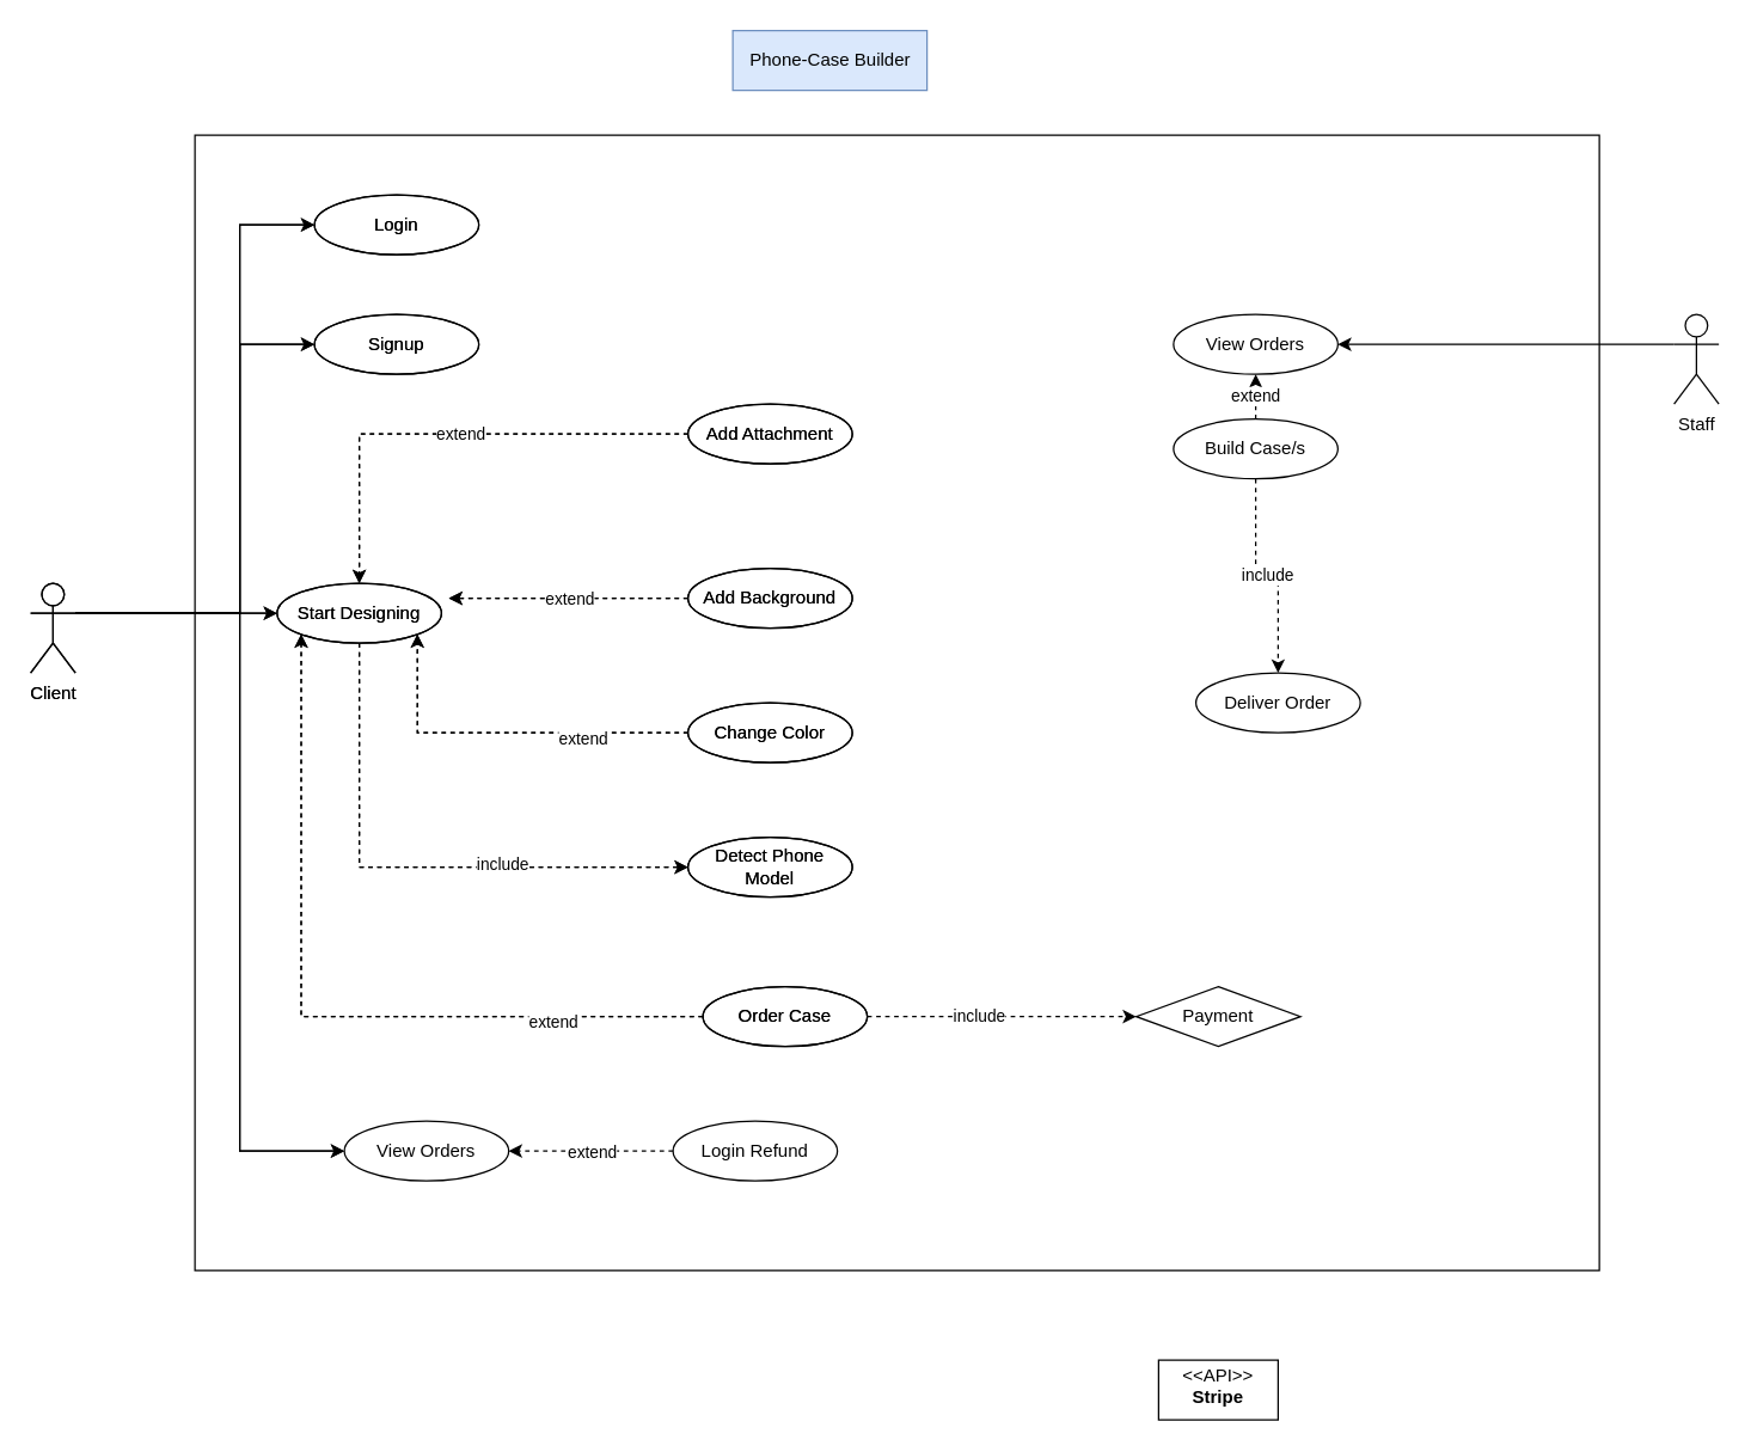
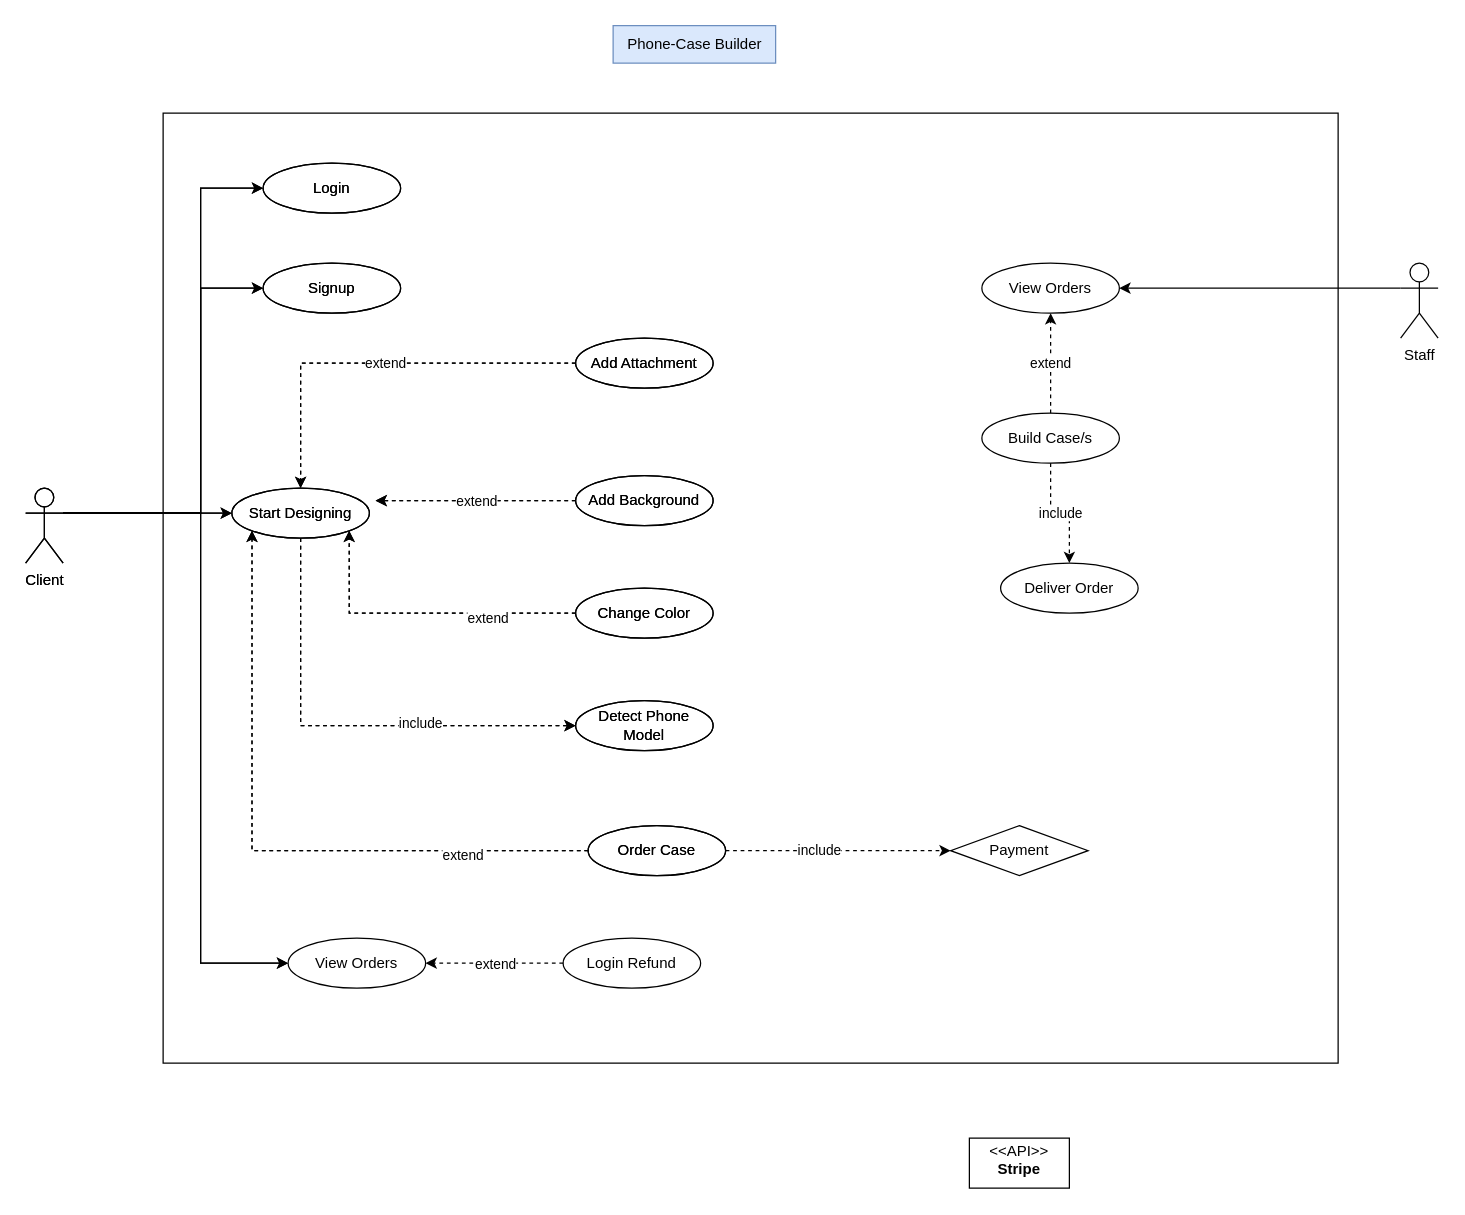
- <mxCell id="3" value="Phone-Case Builder" style="text;html=1;align=center;verticalAlign=middle;resizable=0;points=[];autosize=1;strokeColor=#6c8ebf;fillColor=#dae8fc;" parent="1" vertex="1"><mxGeometry x="490" y="20" width="130" height="40" as="geometry" /></mxCell>
+ <mxCell id="3" value="Phone-Case Builder" style="text;html=1;align=center;verticalAlign=middle;resizable=0;points=[];autosize=1;strokeColor=#6c8ebf;fillColor=#dae8fc;" parent="1" vertex="1"><mxGeometry x="490" y="20" width="130" height="30" as="geometry" /></mxCell>
- <mxCell id="62" value="Build Case/s" style="ellipse;whiteSpace=wrap;html=1;fillColor=none;" parent="1" vertex="1"><mxGeometry x="785" y="280" width="110" height="40" as="geometry" /></mxCell>
+ <mxCell id="62" value="Build Case/s" style="ellipse;whiteSpace=wrap;html=1;fillColor=none;" parent="1" vertex="1"><mxGeometry x="785" y="330" width="110" height="40" as="geometry" /></mxCell>
